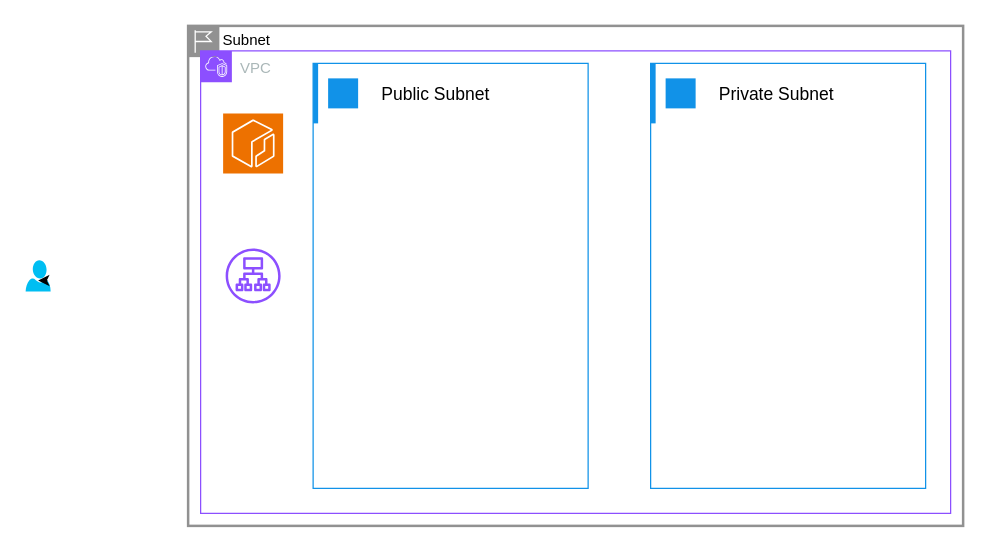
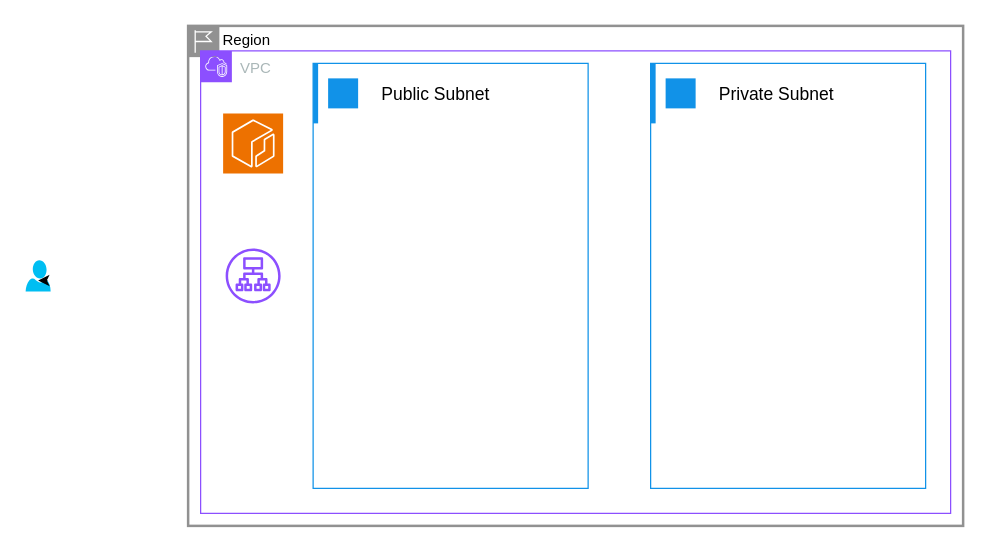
- <mxCell id="3" value="Subnet" style="shape=mxgraph.ibm.box;prType=region;fontStyle=0;verticalAlign=top;align=left;spacingLeft=32;spacingTop=4;fillColor=none;rounded=0;whiteSpace=wrap;html=1;strokeColor=#919191;strokeWidth=2;dashed=0;container=1;spacing=-4;collapsible=0;expand=0;recursiveResize=0;" vertex="1" parent="1"><mxGeometry x="150" y="20" width="620" height="400" as="geometry" /></mxCell>
+ <mxCell id="3" value="Region" style="shape=mxgraph.ibm.box;prType=region;fontStyle=0;verticalAlign=top;align=left;spacingLeft=32;spacingTop=4;fillColor=none;rounded=0;whiteSpace=wrap;html=1;strokeColor=#919191;strokeWidth=2;dashed=0;container=1;spacing=-4;collapsible=0;expand=0;recursiveResize=0;" vertex="1" parent="1"><mxGeometry x="150" y="20" width="620" height="400" as="geometry" /></mxCell>
